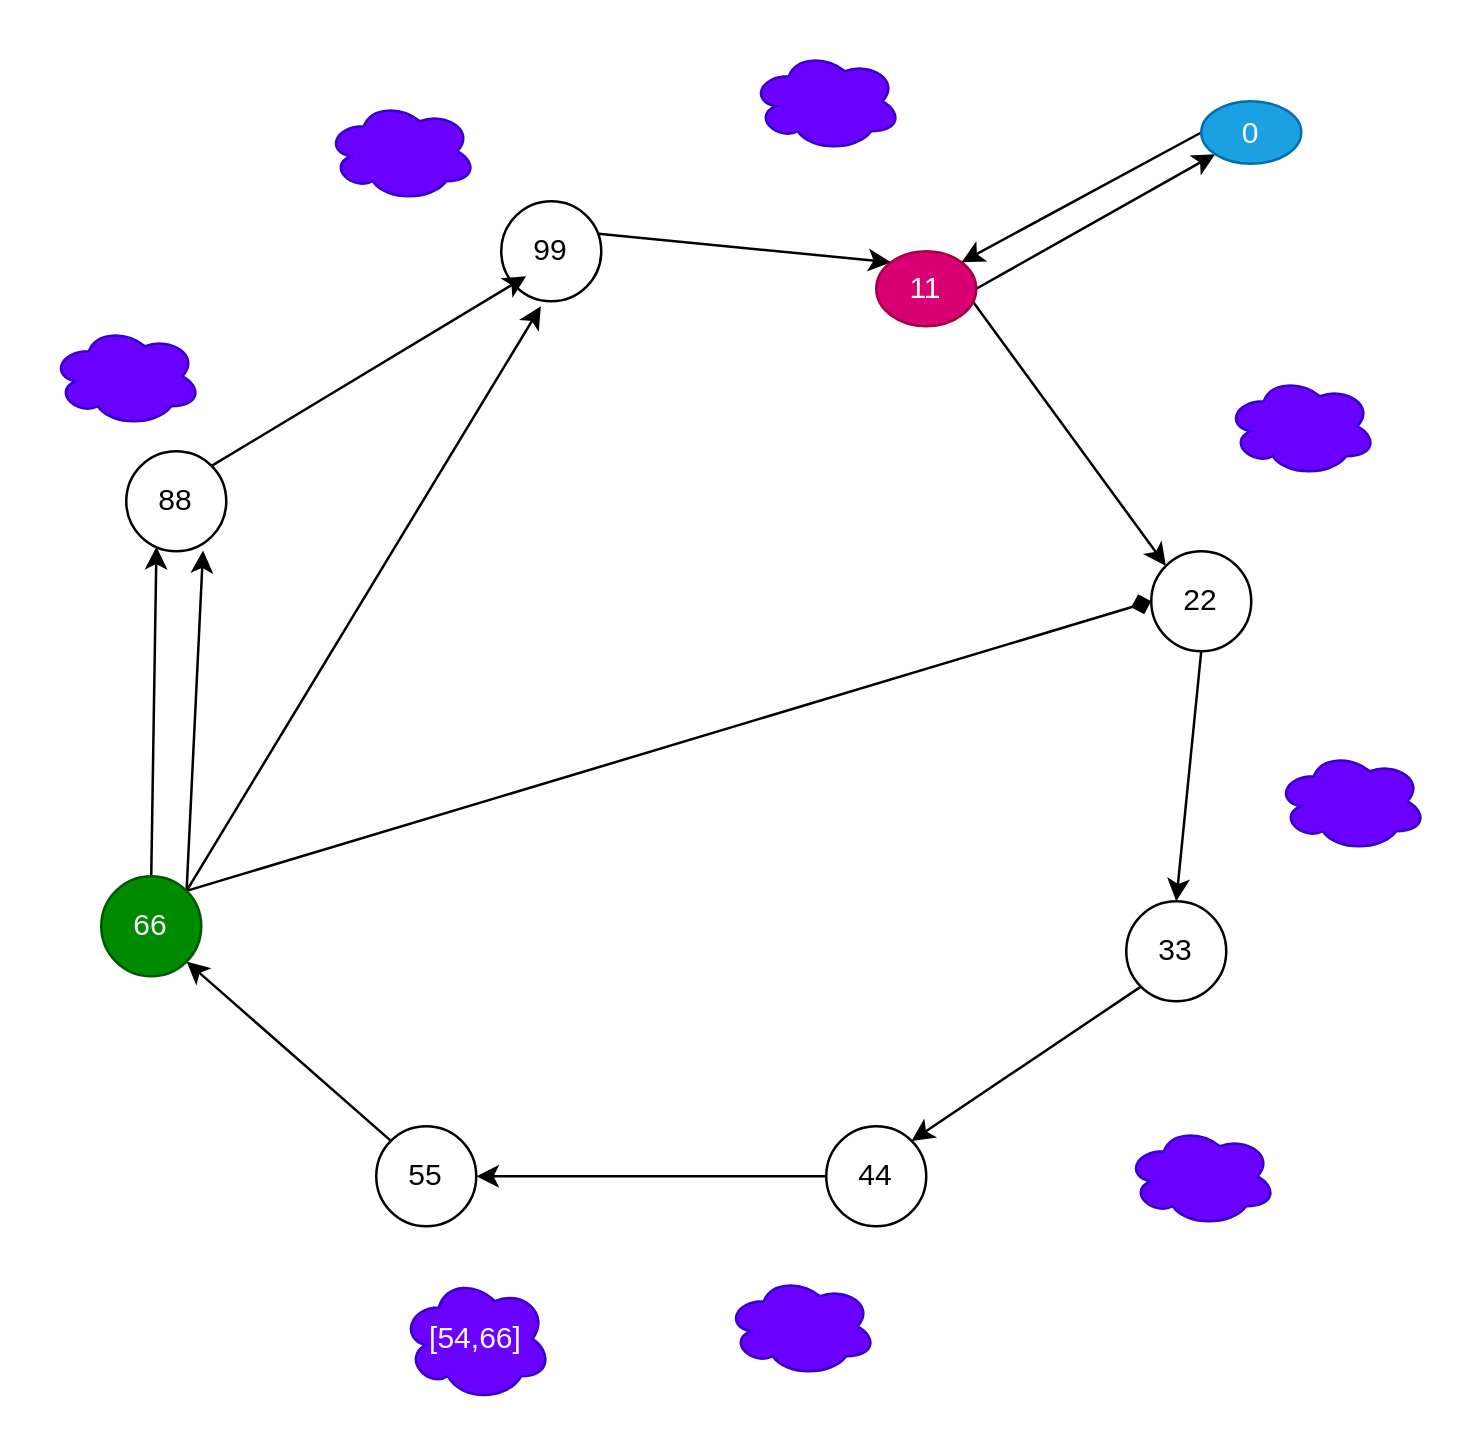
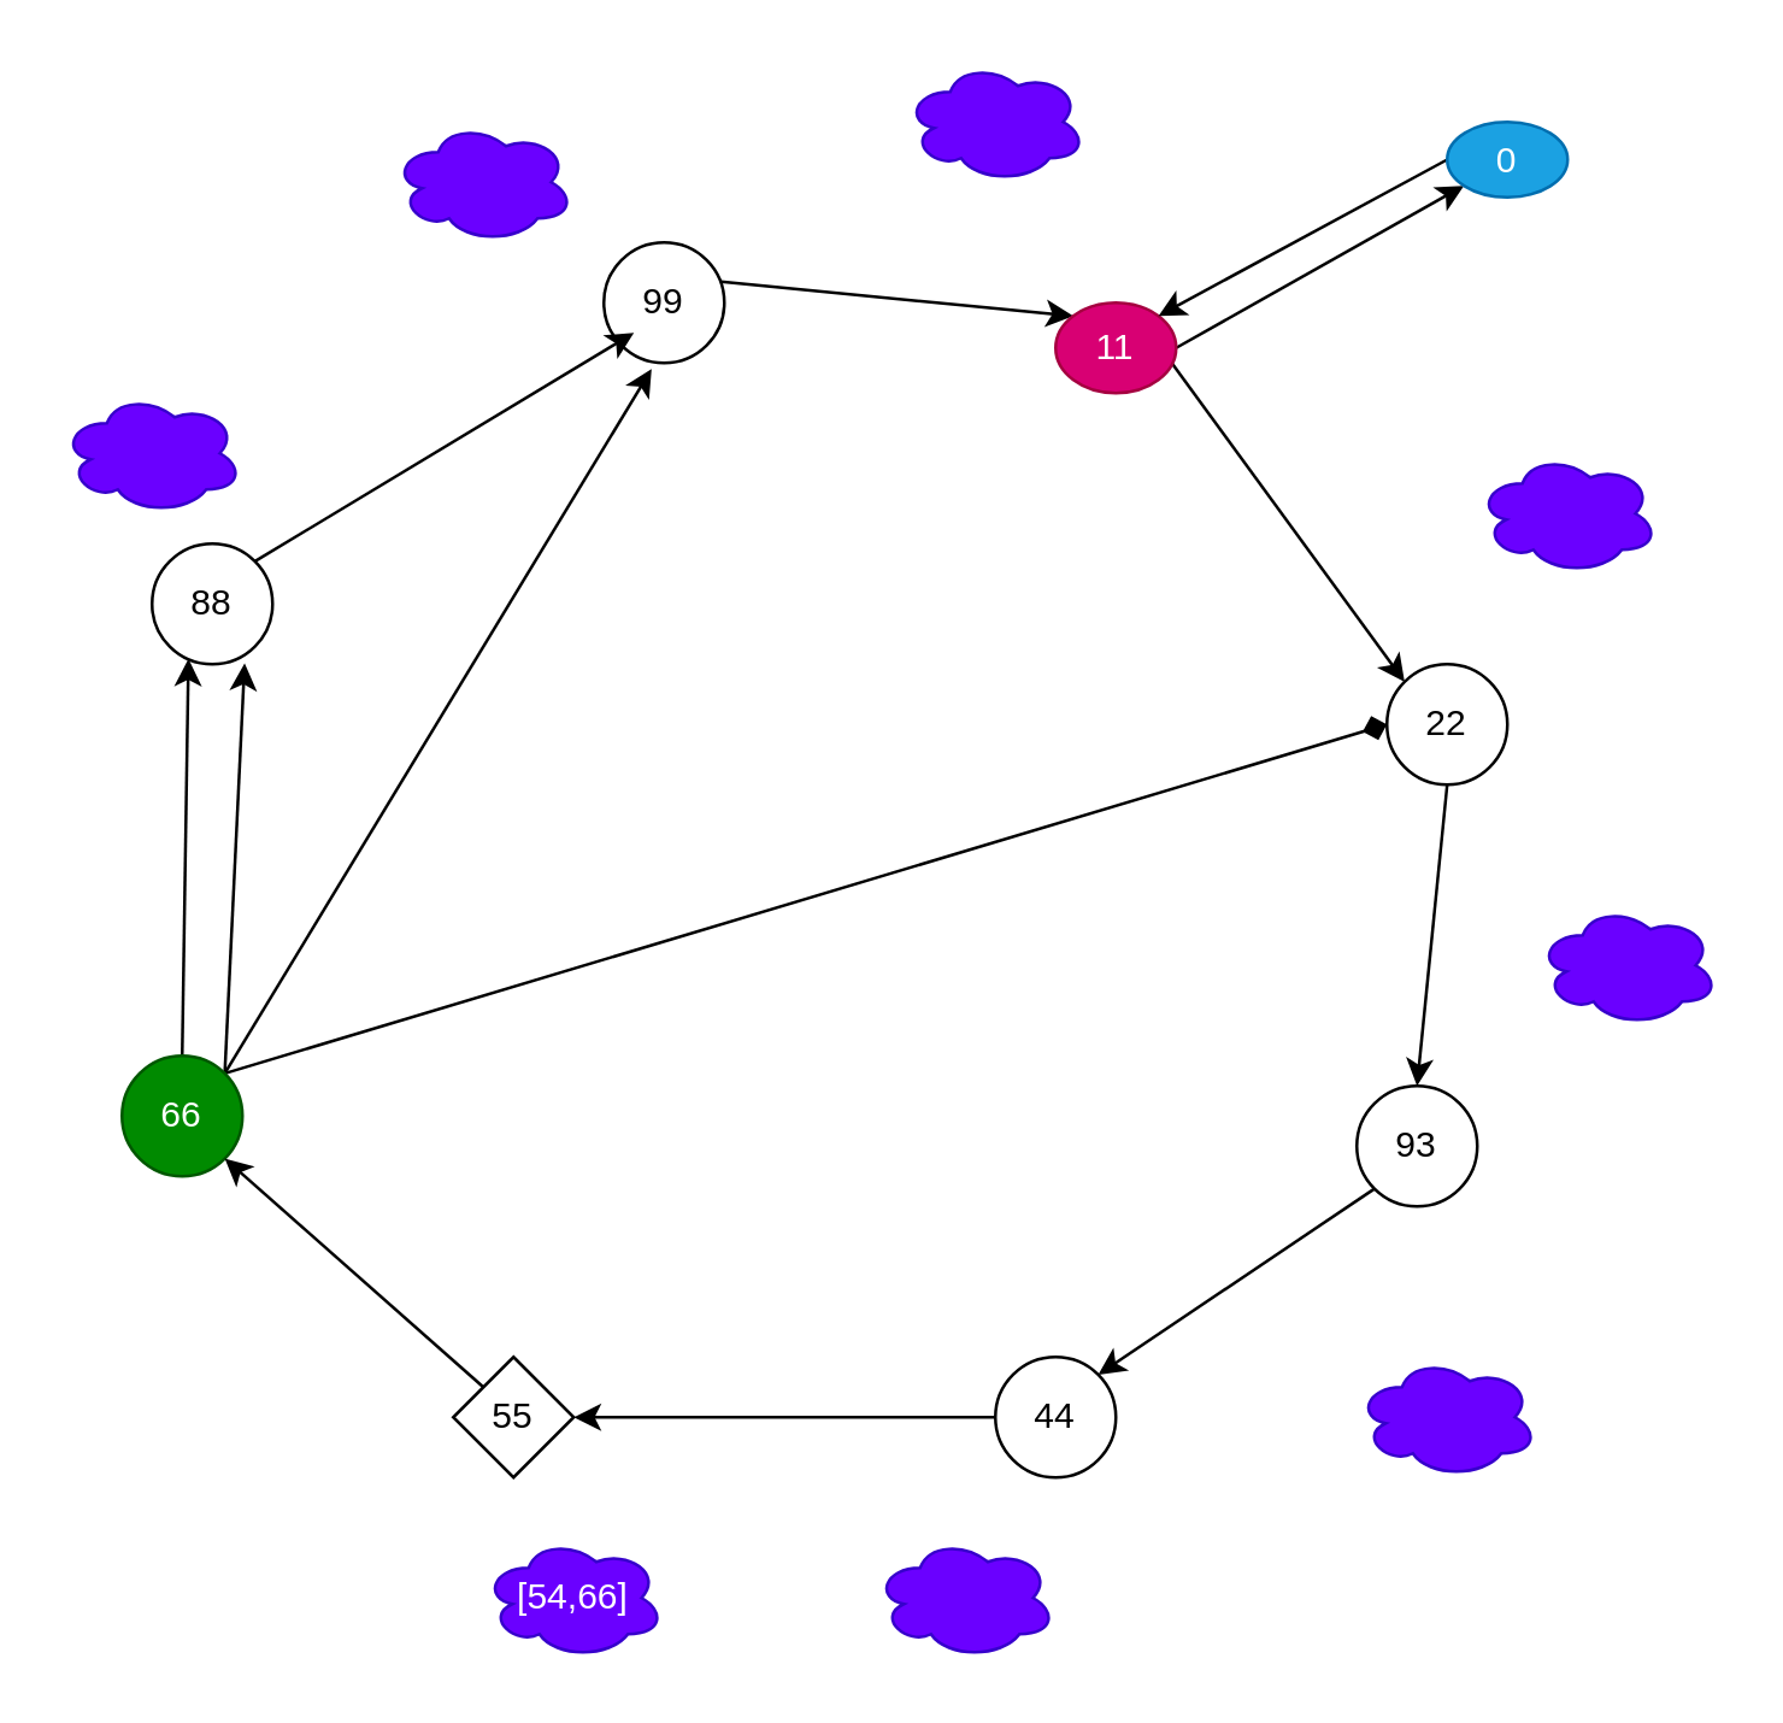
- <mxCell id="16" value="33" style="ellipse;whiteSpace=wrap;html=1;" parent="1" vertex="1"><mxGeometry x="450" y="360" width="40" height="40" as="geometry" /></mxCell>
+ <mxCell id="16" value="93" style="ellipse;whiteSpace=wrap;html=1;" parent="1" vertex="1"><mxGeometry x="450" y="360" width="40" height="40" as="geometry" /></mxCell>
- <mxCell id="12" value="55" style="ellipse;whiteSpace=wrap;html=1;" parent="1" vertex="1"><mxGeometry x="150" y="450" width="40" height="40" as="geometry" /></mxCell>
+ <mxCell id="12" value="55" style="rhombus;whiteSpace=wrap;html=1;" parent="1" vertex="1"><mxGeometry x="150" y="450" width="40" height="40" as="geometry" /></mxCell>
- <mxCell id="29" value="[54,66]" style="ellipse;shape=cloud;whiteSpace=wrap;html=1;fillColor=#6a00ff;strokeColor=#3700CC;fontColor=#ffffff;" parent="1" vertex="1"><mxGeometry x="160" y="510" width="60" height="50" as="geometry" /></mxCell>
+ <mxCell id="29" value="[54,66]" style="ellipse;shape=cloud;whiteSpace=wrap;html=1;fillColor=#6a00ff;strokeColor=#3700CC;fontColor=#ffffff;" parent="1" vertex="1"><mxGeometry x="160" y="510" width="60" height="40" as="geometry" /></mxCell>
